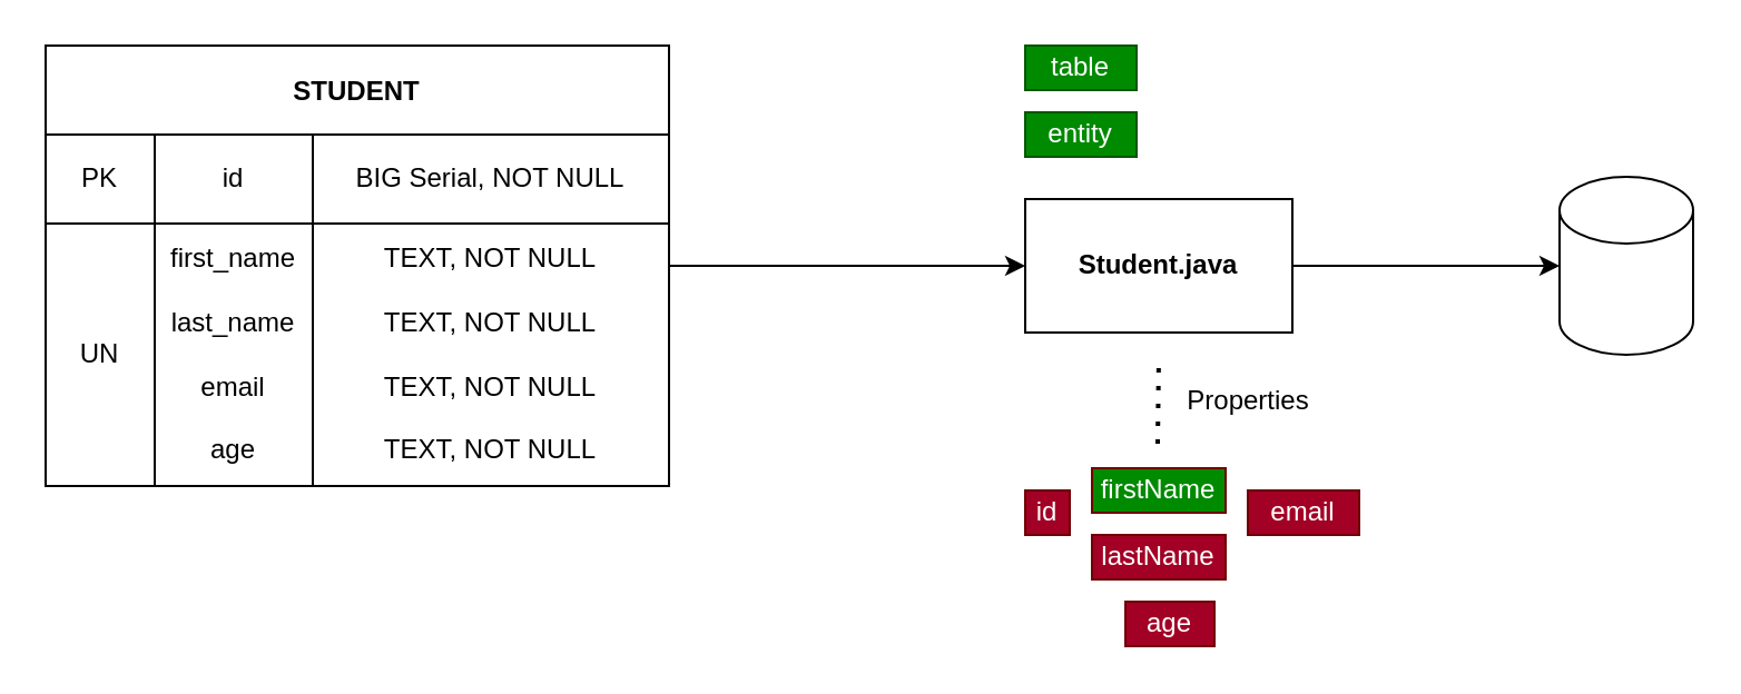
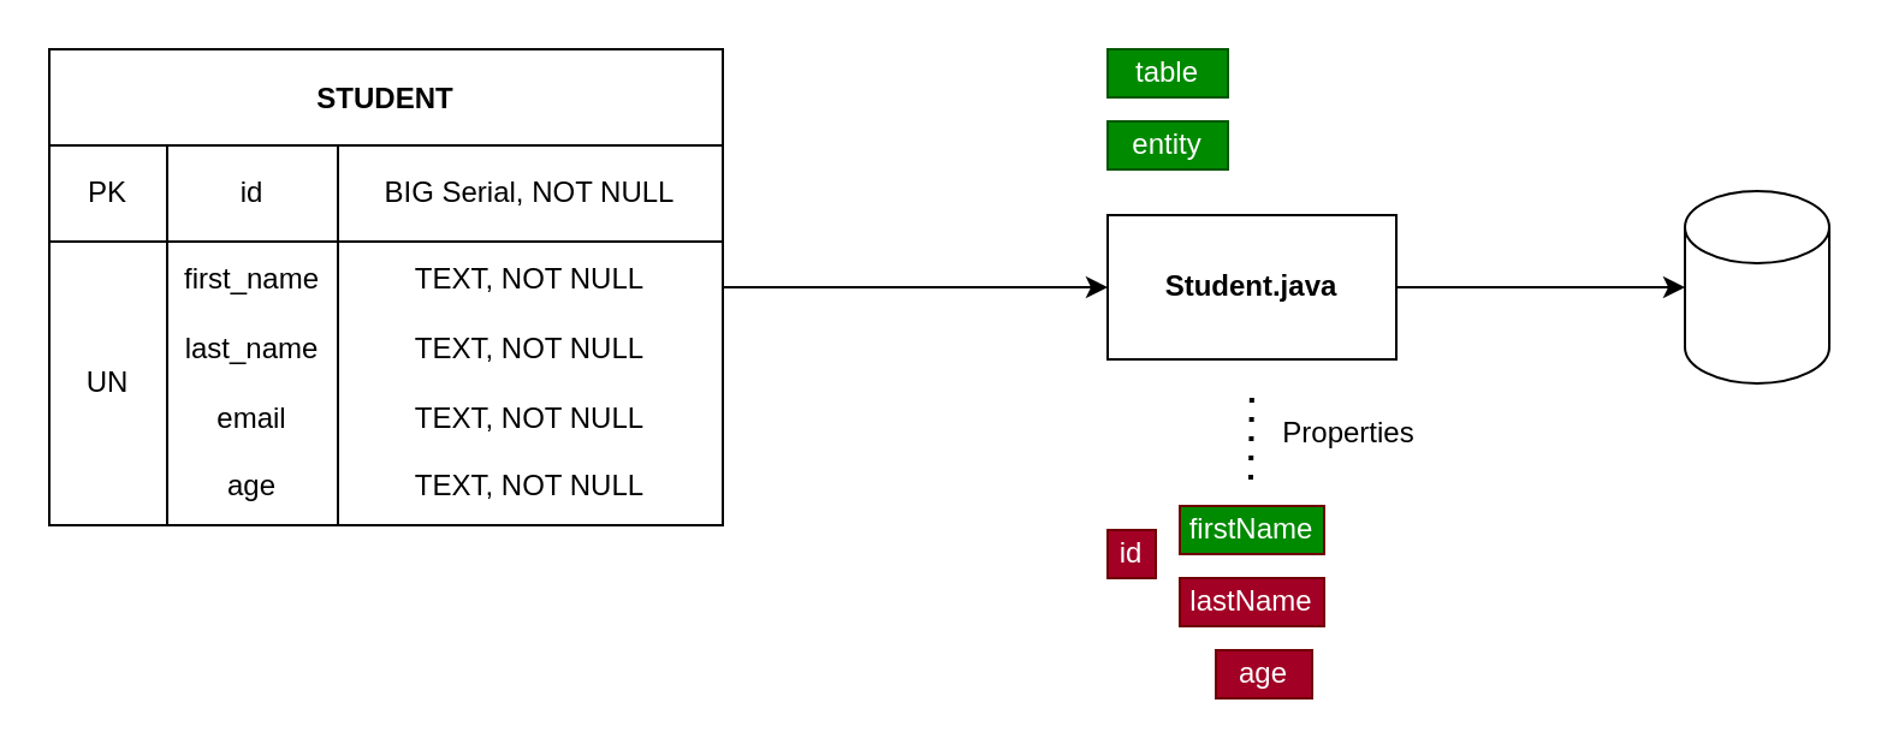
- <mxCell id="21" value="email" style="rounded=0;whiteSpace=wrap;html=1;fillColor=#a20025;strokeColor=#6F0000;fontColor=#ffffff;" parent="1" vertex="1"><mxGeometry x="560" y="220" width="50" height="20" as="geometry" /></mxCell>
